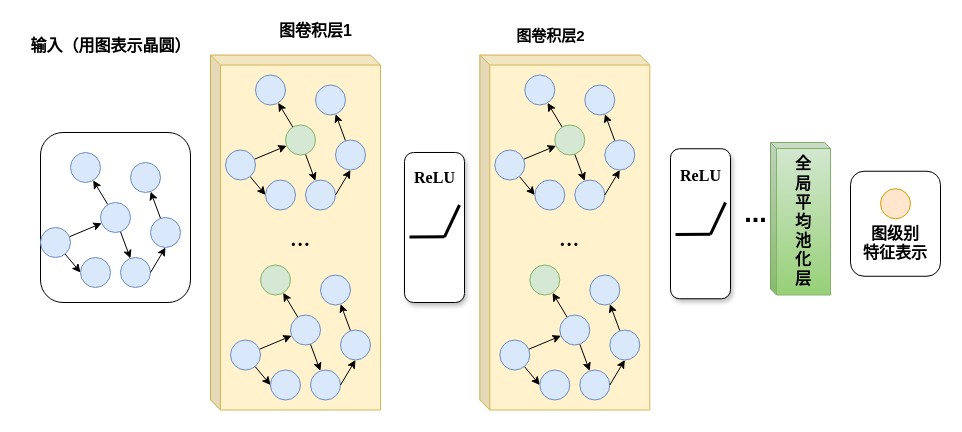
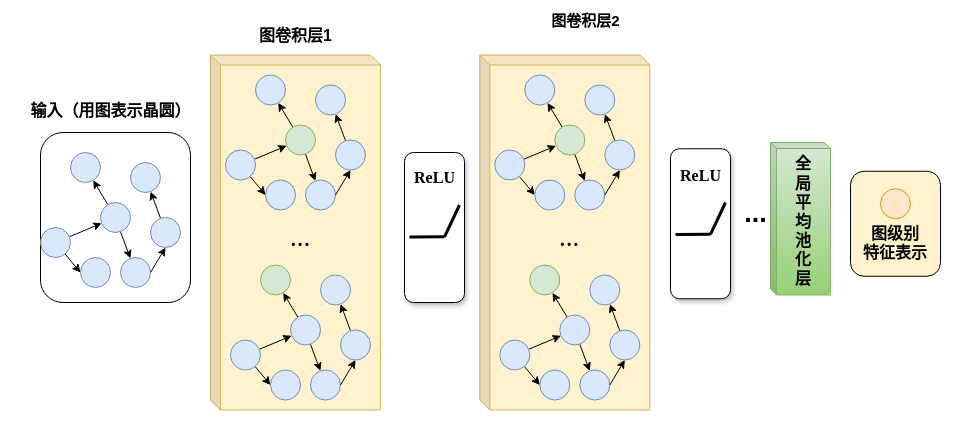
- <mxCell id="85" value="&lt;font style=&quot;font-size: 16px;&quot;&gt;&lt;b&gt;图卷积层1&lt;/b&gt;&lt;/font&gt;" style="text;html=1;align=center;verticalAlign=middle;resizable=0;points=[];autosize=1;strokeColor=none;fillColor=none;" parent="1" vertex="1"><mxGeometry x="265" y="15" width="100" height="30" as="geometry" /></mxCell>
+ <mxCell id="85" value="&lt;font style=&quot;font-size: 16px;&quot;&gt;&lt;b&gt;图卷积层1&lt;/b&gt;&lt;/font&gt;" style="text;html=1;align=center;verticalAlign=middle;resizable=0;points=[];autosize=1;strokeColor=none;fillColor=none;" parent="1" vertex="1"><mxGeometry x="245" y="20" width="100" height="30" as="geometry" /></mxCell>
- <mxCell id="86" value="&lt;font style=&quot;font-size: 15px;&quot;&gt;&lt;b&gt;图卷积层2&lt;/b&gt;&lt;/font&gt;" style="text;html=1;align=center;verticalAlign=middle;resizable=0;points=[];autosize=1;strokeColor=none;fillColor=none;" parent="1" vertex="1"><mxGeometry x="505" y="20" width="90" height="30" as="geometry" /></mxCell>
+ <mxCell id="86" value="&lt;font style=&quot;font-size: 15px;&quot;&gt;&lt;b&gt;图卷积层2&lt;/b&gt;&lt;/font&gt;" style="text;html=1;align=center;verticalAlign=middle;resizable=0;points=[];autosize=1;strokeColor=none;fillColor=none;" parent="1" vertex="1"><mxGeometry x="540" y="5" width="90" height="30" as="geometry" /></mxCell>
- <mxCell id="87" value="&lt;font style=&quot;font-size: 16px;&quot;&gt;&lt;b&gt;输入（用图表示晶圆）&lt;/b&gt;&lt;/font&gt;" style="text;html=1;align=center;verticalAlign=middle;resizable=0;points=[];autosize=1;strokeColor=none;fillColor=none;" parent="1" vertex="1"><mxGeometry x="20" y="29.5" width="180" height="30" as="geometry" /></mxCell>
+ <mxCell id="87" value="&lt;font style=&quot;font-size: 16px;&quot;&gt;&lt;b&gt;输入（用图表示晶圆）&lt;/b&gt;&lt;/font&gt;" style="text;html=1;align=center;verticalAlign=middle;resizable=0;points=[];autosize=1;strokeColor=none;fillColor=none;" parent="1" vertex="1"><mxGeometry x="20" y="94.5" width="180" height="30" as="geometry" /></mxCell>
- <mxCell id="78" value="&lt;font face=&quot;宋体&quot; style=&quot;font-size: 16px;&quot;&gt;&lt;b&gt;&lt;br&gt;&lt;br&gt;图级别&lt;br&gt;特征表示&lt;/b&gt;&lt;/font&gt;" style="rounded=1;whiteSpace=wrap;html=1;" parent="1" vertex="1"><mxGeometry x="850" y="170.75" width="90" height="105" as="geometry" /></mxCell>
+ <mxCell id="78" value="&lt;font face=&quot;宋体&quot; style=&quot;font-size: 16px;&quot;&gt;&lt;b&gt;&lt;br&gt;&lt;br&gt;图级别&lt;br&gt;特征表示&lt;/b&gt;&lt;/font&gt;" style="rounded=1;whiteSpace=wrap;html=1;fillColor=#fff2cc;" parent="1" vertex="1"><mxGeometry x="850" y="170.75" width="90" height="105" as="geometry" /></mxCell>
